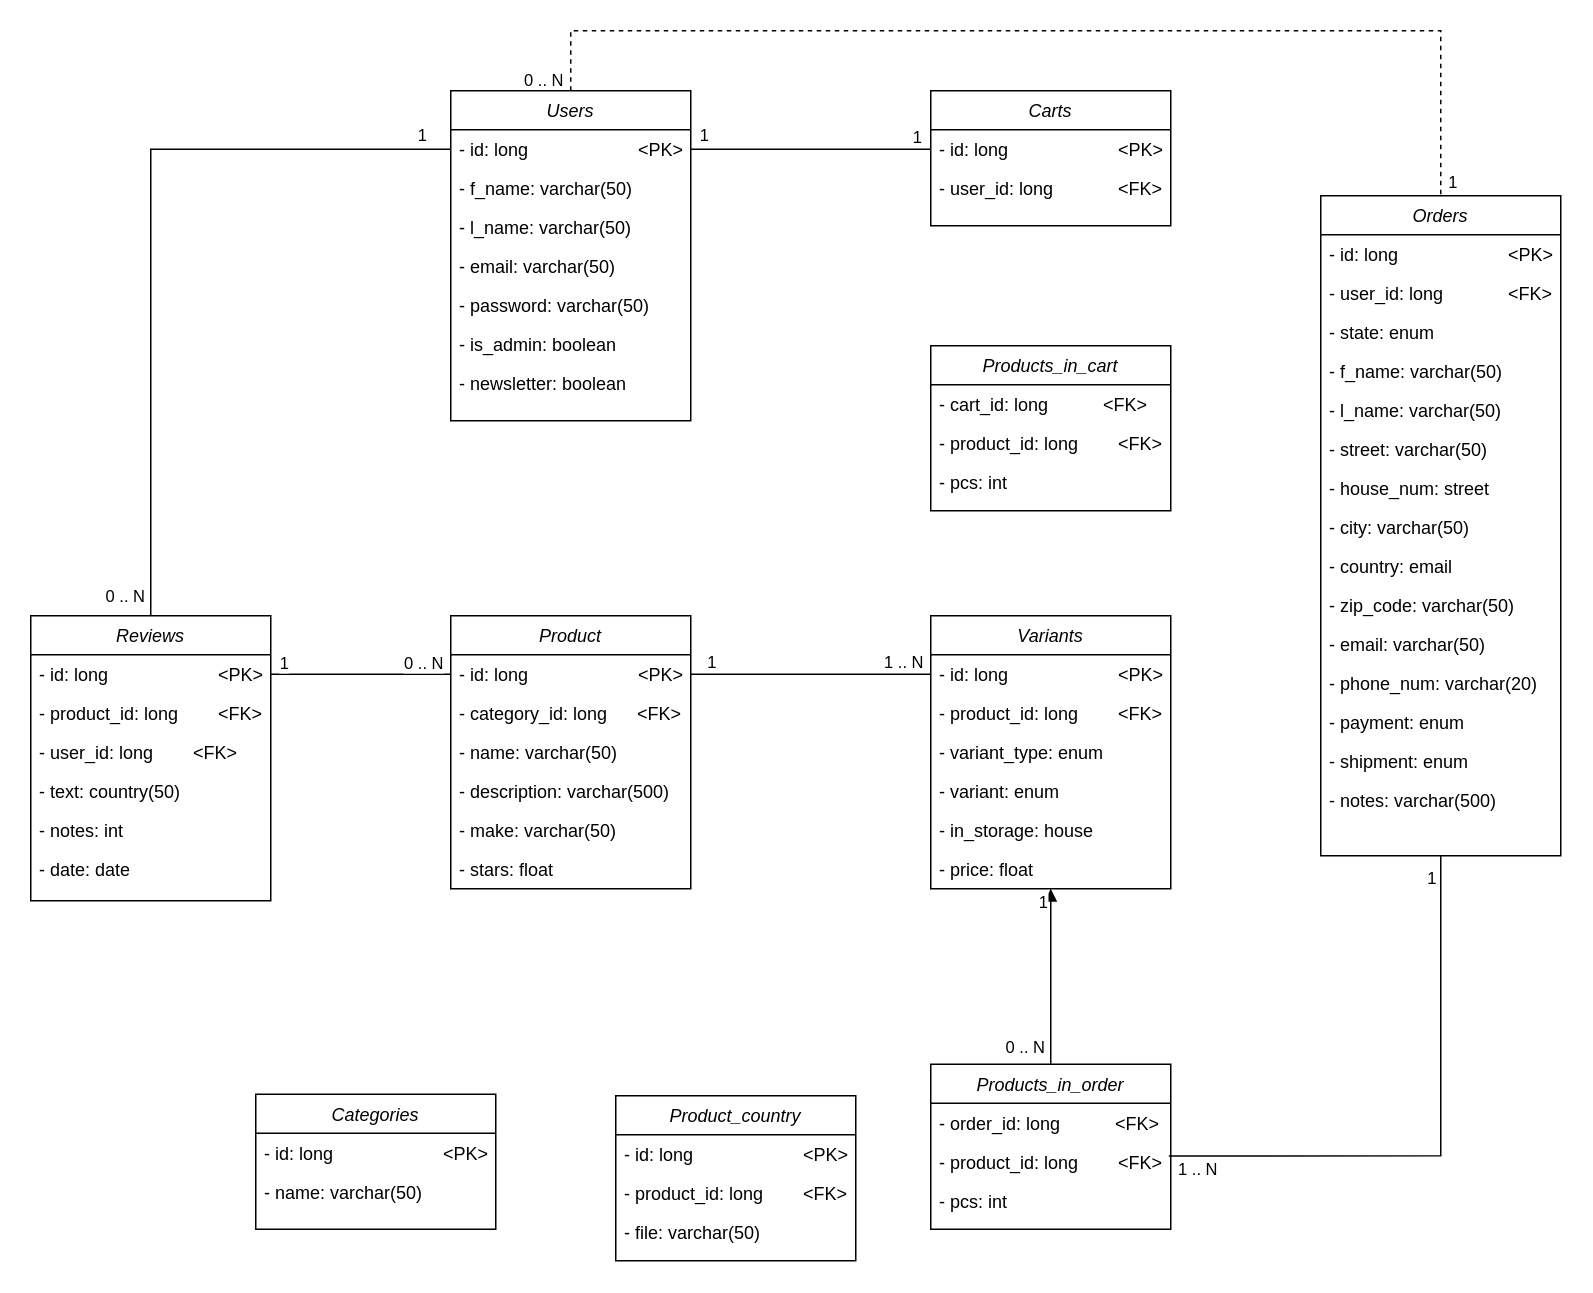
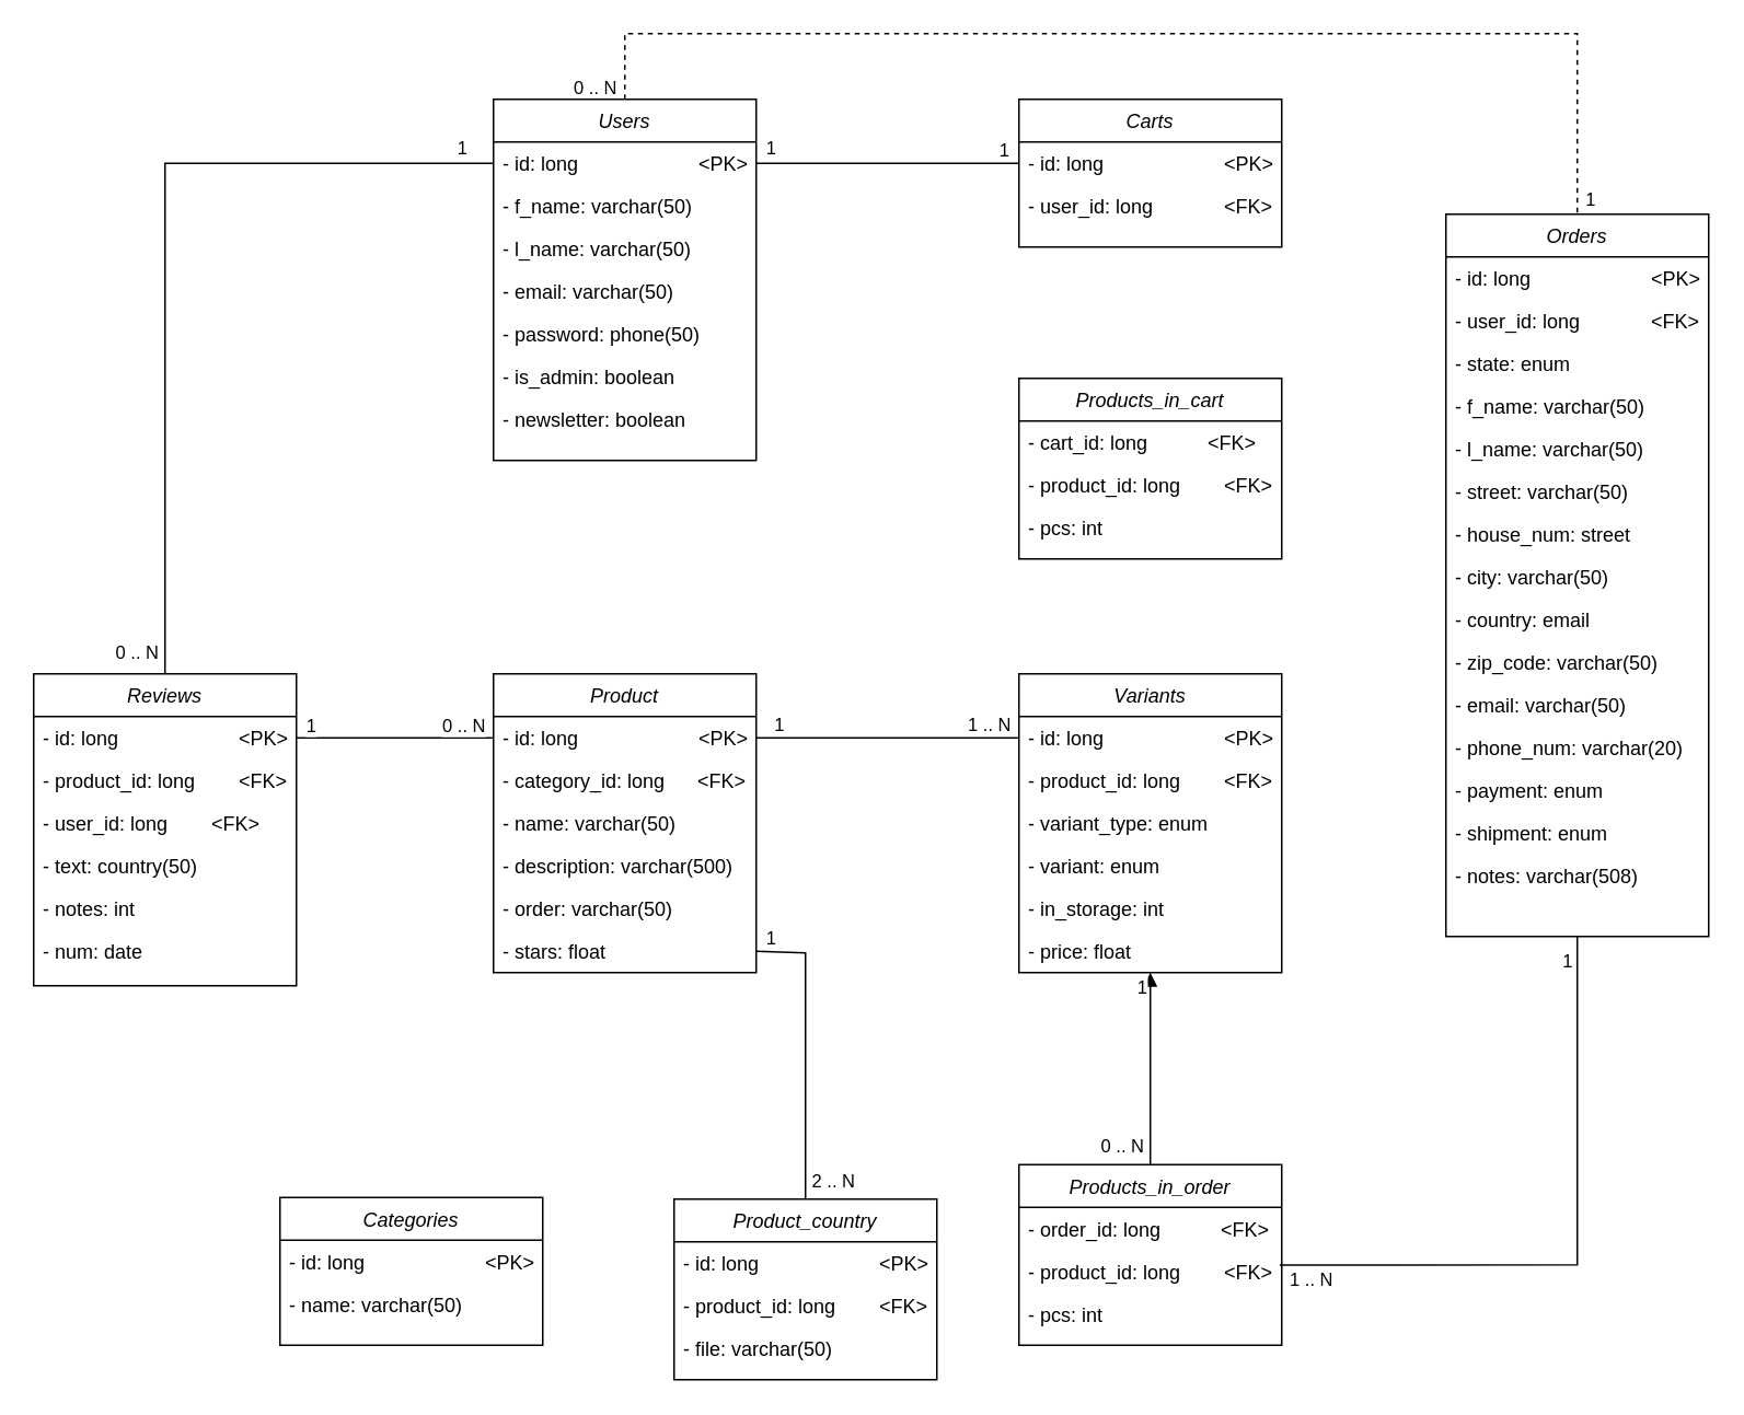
- <mxCell id="33" value="- password: varchar(50)" style="text;align=left;verticalAlign=top;spacingLeft=4;spacingRight=4;overflow=hidden;rotatable=0;points=[[0,0.5],[1,0.5]];portConstraint=eastwest;" parent="28" vertex="1"><mxGeometry y="130" width="160" height="26" as="geometry" /></mxCell>
+ <mxCell id="33" value="- password: phone(50)" style="text;align=left;verticalAlign=top;spacingLeft=4;spacingRight=4;overflow=hidden;rotatable=0;points=[[0,0.5],[1,0.5]];portConstraint=eastwest;" parent="28" vertex="1"><mxGeometry y="130" width="160" height="26" as="geometry" /></mxCell>
- <mxCell id="27" value="- notes: varchar(500)" style="text;align=left;verticalAlign=top;spacingLeft=4;spacingRight=4;overflow=hidden;rotatable=0;points=[[0,0.5],[1,0.5]];portConstraint=eastwest;" parent="12" vertex="1"><mxGeometry y="390" width="160" height="26" as="geometry" /></mxCell>
+ <mxCell id="27" value="- notes: varchar(508)" style="text;align=left;verticalAlign=top;spacingLeft=4;spacingRight=4;overflow=hidden;rotatable=0;points=[[0,0.5],[1,0.5]];portConstraint=eastwest;" parent="12" vertex="1"><mxGeometry y="390" width="160" height="26" as="geometry" /></mxCell>
- <mxCell id="10" value="- make: varchar(50)" style="text;align=left;verticalAlign=top;spacingLeft=4;spacingRight=4;overflow=hidden;rotatable=0;points=[[0,0.5],[1,0.5]];portConstraint=eastwest;rounded=0;shadow=0;html=0;" parent="5" vertex="1"><mxGeometry y="130" width="160" height="26" as="geometry" /></mxCell>
+ <mxCell id="10" value="- order: varchar(50)" style="text;align=left;verticalAlign=top;spacingLeft=4;spacingRight=4;overflow=hidden;rotatable=0;points=[[0,0.5],[1,0.5]];portConstraint=eastwest;rounded=0;shadow=0;html=0;" parent="5" vertex="1"><mxGeometry y="130" width="160" height="26" as="geometry" /></mxCell>
- <mxCell id="55" value="- in_storage: house" style="text;align=left;verticalAlign=top;spacingLeft=4;spacingRight=4;overflow=hidden;rotatable=0;points=[[0,0.5],[1,0.5]];portConstraint=eastwest;" parent="50" vertex="1"><mxGeometry y="130" width="160" height="26" as="geometry" /></mxCell>
+ <mxCell id="55" value="- in_storage: int" style="text;align=left;verticalAlign=top;spacingLeft=4;spacingRight=4;overflow=hidden;rotatable=0;points=[[0,0.5],[1,0.5]];portConstraint=eastwest;" parent="50" vertex="1"><mxGeometry y="130" width="160" height="26" as="geometry" /></mxCell>
- <mxCell id="66" value="- date: date" style="text;align=left;verticalAlign=top;spacingLeft=4;spacingRight=4;overflow=hidden;rotatable=0;points=[[0,0.5],[1,0.5]];portConstraint=eastwest;rounded=0;shadow=0;html=0;" parent="60" vertex="1"><mxGeometry y="156" width="160" height="26" as="geometry" /></mxCell>
+ <mxCell id="66" value="- num: date" style="text;align=left;verticalAlign=top;spacingLeft=4;spacingRight=4;overflow=hidden;rotatable=0;points=[[0,0.5],[1,0.5]];portConstraint=eastwest;rounded=0;shadow=0;html=0;" parent="60" vertex="1"><mxGeometry y="156" width="160" height="26" as="geometry" /></mxCell>
+ <mxCell id="77" value="" style="endArrow=none;html=1;rounded=0;entryX=1;entryY=0.5;entryDx=0;entryDy=0;exitX=0.5;exitY=0;exitDx=0;exitDy=0;" parent="1" source="46" target="11" edge="1"><mxGeometry width="50" height="50" relative="1" as="geometry"><mxPoint x="630" y="459" as="sourcePoint" /><mxPoint x="470" y="459" as="targetPoint" /><Array as="points"><mxPoint x="490" y="580" /></Array></mxGeometry></mxCell>
+ <mxCell id="78" value="1" style="edgeLabel;html=1;align=center;verticalAlign=middle;resizable=0;points=[];" parent="77" vertex="1" connectable="0"><mxGeometry x="0.72" y="-6" relative="1" as="geometry"><mxPoint x="-17" y="-3" as="offset" /></mxGeometry></mxCell>
+ <mxCell id="79" value="2 .. N" style="edgeLabel;html=1;align=center;verticalAlign=middle;resizable=0;points=[];" parent="77" vertex="1" connectable="0"><mxGeometry x="-0.75" y="-15" relative="1" as="geometry"><mxPoint x="1" y="11" as="offset" /></mxGeometry></mxCell>
